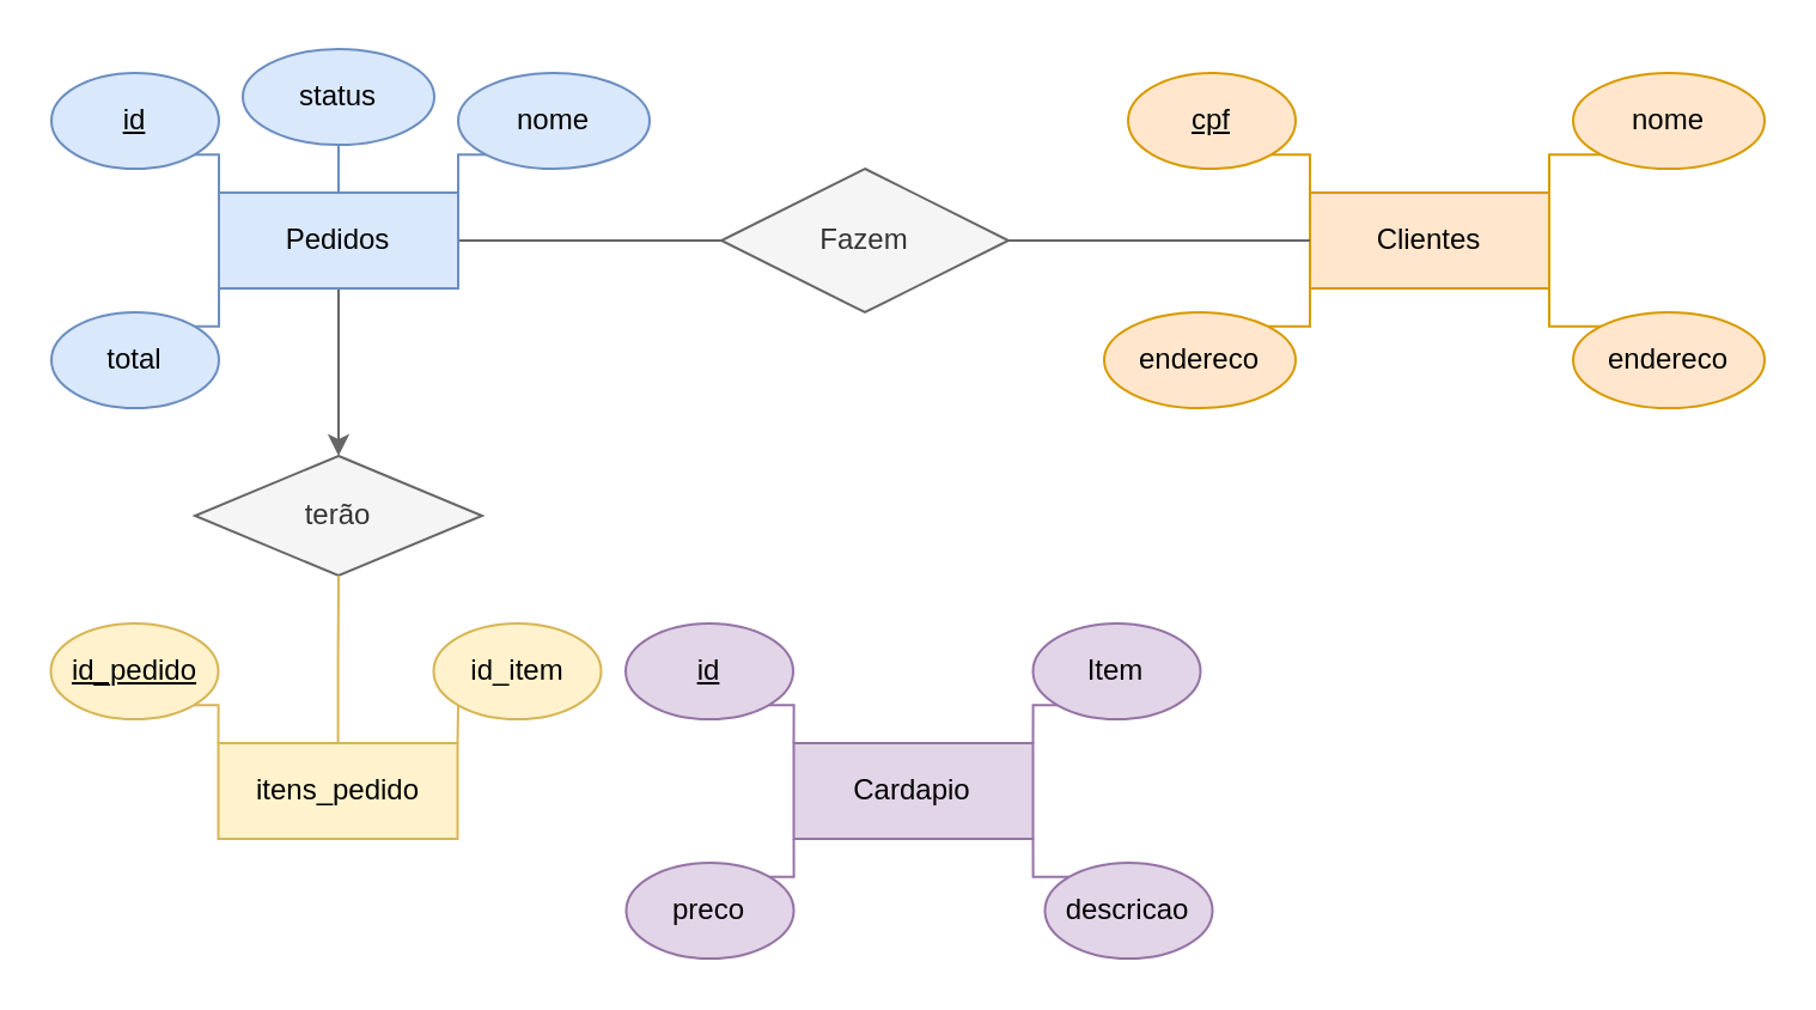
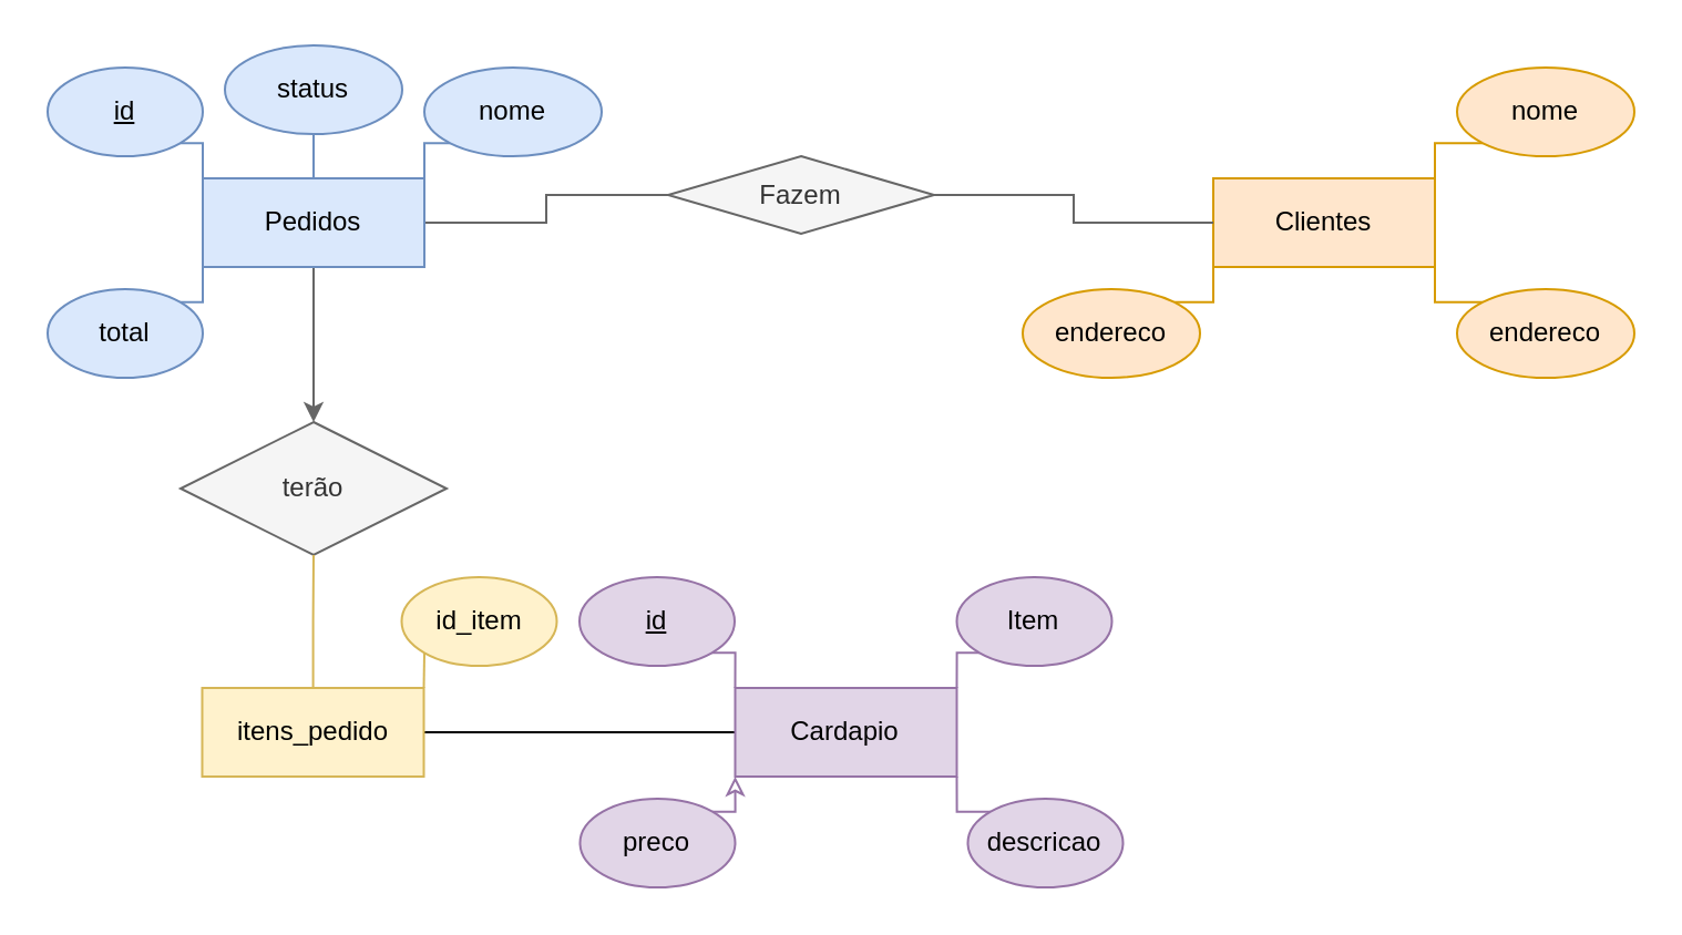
- <mxCell id="15" value="cpf" style="ellipse;whiteSpace=wrap;html=1;align=center;fontStyle=4;fillColor=#ffe6cc;strokeColor=#d79b00;" parent="1" vertex="1"><mxGeometry x="471" y="30" width="70" height="40" as="geometry" /></mxCell>
- <mxCell id="14" style="edgeStyle=orthogonalEdgeStyle;rounded=0;orthogonalLoop=1;jettySize=auto;html=1;exitX=1;exitY=1;exitDx=0;exitDy=0;entryX=0;entryY=0;entryDx=0;entryDy=0;endArrow=none;endFill=0;fillColor=#ffe6cc;strokeColor=#d79b00;" parent="1" source="15" target="11" edge="1"><mxGeometry relative="1" as="geometry" /></mxCell>
- <mxCell id="21" value="Fazem" style="shape=rhombus;perimeter=rhombusPerimeter;whiteSpace=wrap;html=1;align=center;fillColor=#f5f5f5;strokeColor=#666666;fontColor=#333333;" parent="1" vertex="1"><mxGeometry x="301" y="70" width="120" height="60" as="geometry" /></mxCell>
+ <mxCell id="21" value="Fazem" style="shape=rhombus;perimeter=rhombusPerimeter;whiteSpace=wrap;html=1;align=center;fillColor=#f5f5f5;strokeColor=#666666;fontColor=#333333;" parent="1" vertex="1"><mxGeometry x="301" y="70" width="120" height="35" as="geometry" /></mxCell>
- <mxCell id="34" value="terão" style="shape=rhombus;perimeter=rhombusPerimeter;whiteSpace=wrap;html=1;align=center;fillColor=#f5f5f5;strokeColor=#666666;fontColor=#333333;" parent="1" vertex="1"><mxGeometry x="81" y="190" width="120" height="50" as="geometry" /></mxCell>
+ <mxCell id="34" value="terão" style="shape=rhombus;perimeter=rhombusPerimeter;whiteSpace=wrap;html=1;align=center;fillColor=#f5f5f5;strokeColor=#666666;fontColor=#333333;" parent="1" vertex="1"><mxGeometry x="81" y="190" width="120" height="60" as="geometry" /></mxCell>
- <mxCell id="38" value="id_pedido" style="ellipse;whiteSpace=wrap;html=1;align=center;fillColor=#fff2cc;strokeColor=#d6b656;fontStyle=4" parent="1" vertex="1"><mxGeometry x="20.75" y="260" width="70" height="40" as="geometry" /></mxCell>
- <mxCell id="37" style="edgeStyle=orthogonalEdgeStyle;rounded=0;orthogonalLoop=1;jettySize=auto;html=1;exitX=1;exitY=1;exitDx=0;exitDy=0;entryX=0;entryY=0;entryDx=0;entryDy=0;fillColor=#fff2cc;strokeColor=#d6b656;endArrow=none;endFill=0;" parent="1" source="38" target="36" edge="1"><mxGeometry relative="1" as="geometry" /></mxCell>
+ <mxCell id="22" style="edgeStyle=orthogonalEdgeStyle;rounded=0;orthogonalLoop=1;jettySize=auto;html=1;exitX=0;exitY=0.5;exitDx=0;exitDy=0;entryX=1;entryY=0.5;entryDx=0;entryDy=0;endArrow=none;endFill=0;" parent="1" source="23" target="36" edge="1"><mxGeometry relative="1" as="geometry" /></mxCell>
- <mxCell id="30" value="" style="edgeStyle=orthogonalEdgeStyle;rounded=0;orthogonalLoop=1;jettySize=auto;html=1;endArrow=none;endFill=0;fillColor=#e1d5e7;strokeColor=#9673a6;entryX=0;entryY=1;entryDx=0;entryDy=0;exitX=1;exitY=0;exitDx=0;exitDy=0;" parent="1" source="31" target="23" edge="1"><mxGeometry relative="1" as="geometry"><mxPoint x="391.25" y="390" as="targetPoint" /></mxGeometry></mxCell>
+ <mxCell id="30" value="" style="edgeStyle=orthogonalEdgeStyle;rounded=0;orthogonalLoop=1;jettySize=auto;html=1;endArrow=classic;endFill=0;fillColor=#e1d5e7;strokeColor=#9673a6;entryX=0;entryY=1;entryDx=0;entryDy=0;exitX=1;exitY=0;exitDx=0;exitDy=0;" parent="1" source="31" target="23" edge="1"><mxGeometry relative="1" as="geometry"><mxPoint x="391.25" y="390" as="targetPoint" /></mxGeometry></mxCell>
